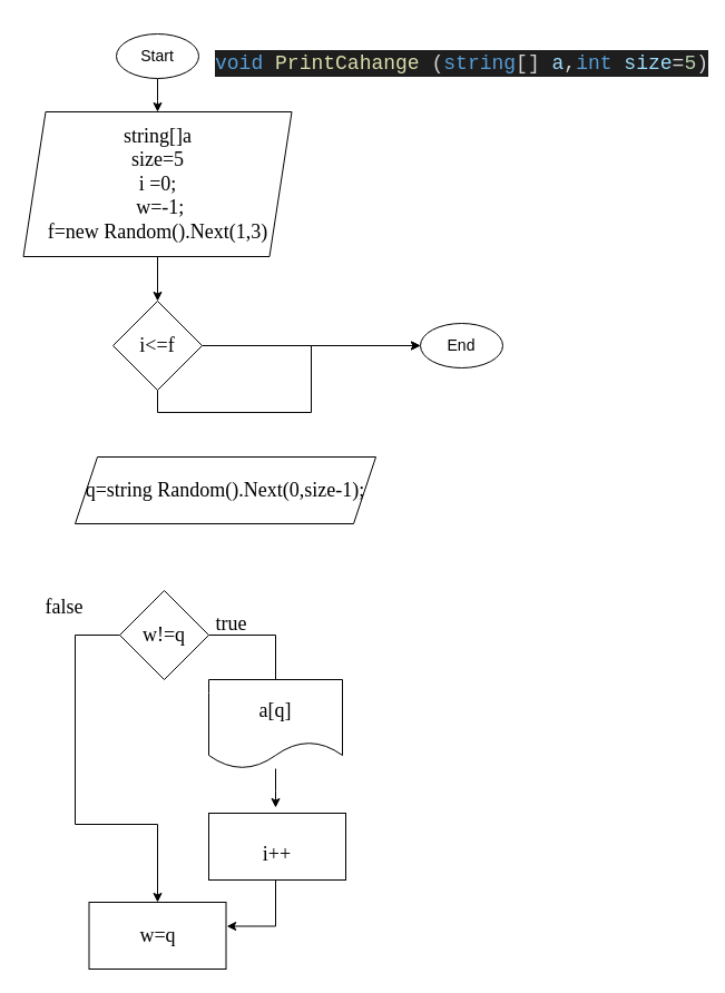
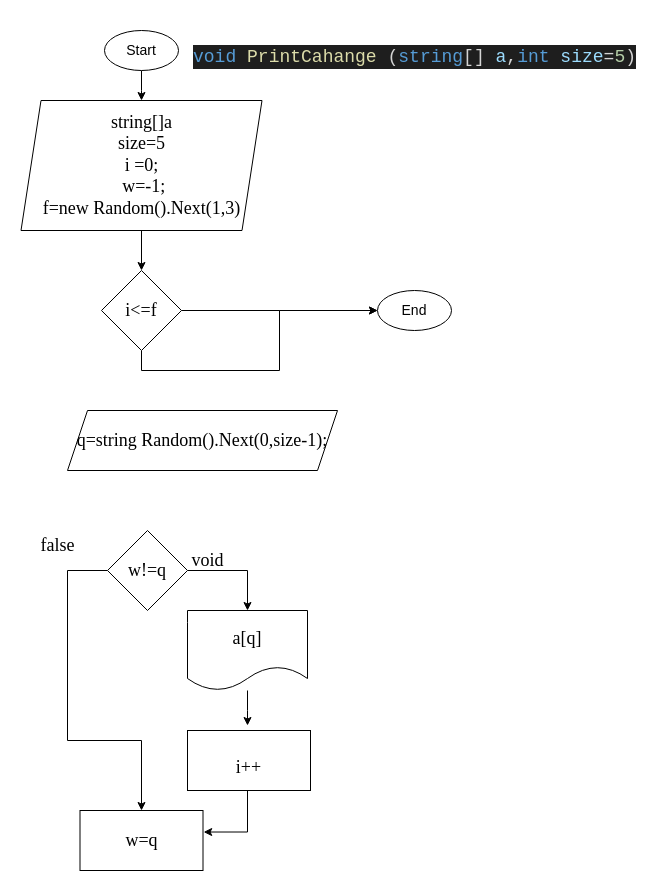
- <mxCell id="16" value="true" style="text;html=1;align=center;verticalAlign=middle;resizable=0;points=[];autosize=1;strokeColor=none;fillColor=none;fontSize=18;fontFamily=Times New Roman;" parent="1" vertex="1"><mxGeometry x="182" y="540" width="50" height="40" as="geometry" /></mxCell>
+ <mxCell id="16" value="void" style="text;html=1;align=center;verticalAlign=middle;resizable=0;points=[];autosize=1;strokeColor=none;fillColor=none;fontSize=18;fontFamily=Times New Roman;" parent="1" vertex="1"><mxGeometry x="182" y="540" width="50" height="40" as="geometry" /></mxCell>
- <mxCell id="9" style="edgeStyle=orthogonalEdgeStyle;rounded=0;orthogonalLoop=1;jettySize=auto;html=1;fontFamily=Times New Roman;fontSize=18;entryX=0.5;entryY=0;entryDx=0;entryDy=0;exitX=1;exitY=0.5;exitDx=0;exitDy=0;endArrow=none;" parent="1" source="11" target="13" edge="1"><mxGeometry relative="1" as="geometry"><mxPoint x="247" y="570" as="targetPoint" /></mxGeometry></mxCell>
+ <mxCell id="9" style="edgeStyle=orthogonalEdgeStyle;rounded=0;orthogonalLoop=1;jettySize=auto;html=1;fontFamily=Times New Roman;fontSize=18;entryX=0.5;entryY=0;entryDx=0;entryDy=0;exitX=1;exitY=0.5;exitDx=0;exitDy=0;" parent="1" source="11" target="13" edge="1"><mxGeometry relative="1" as="geometry"><mxPoint x="247" y="570" as="targetPoint" /></mxGeometry></mxCell>
